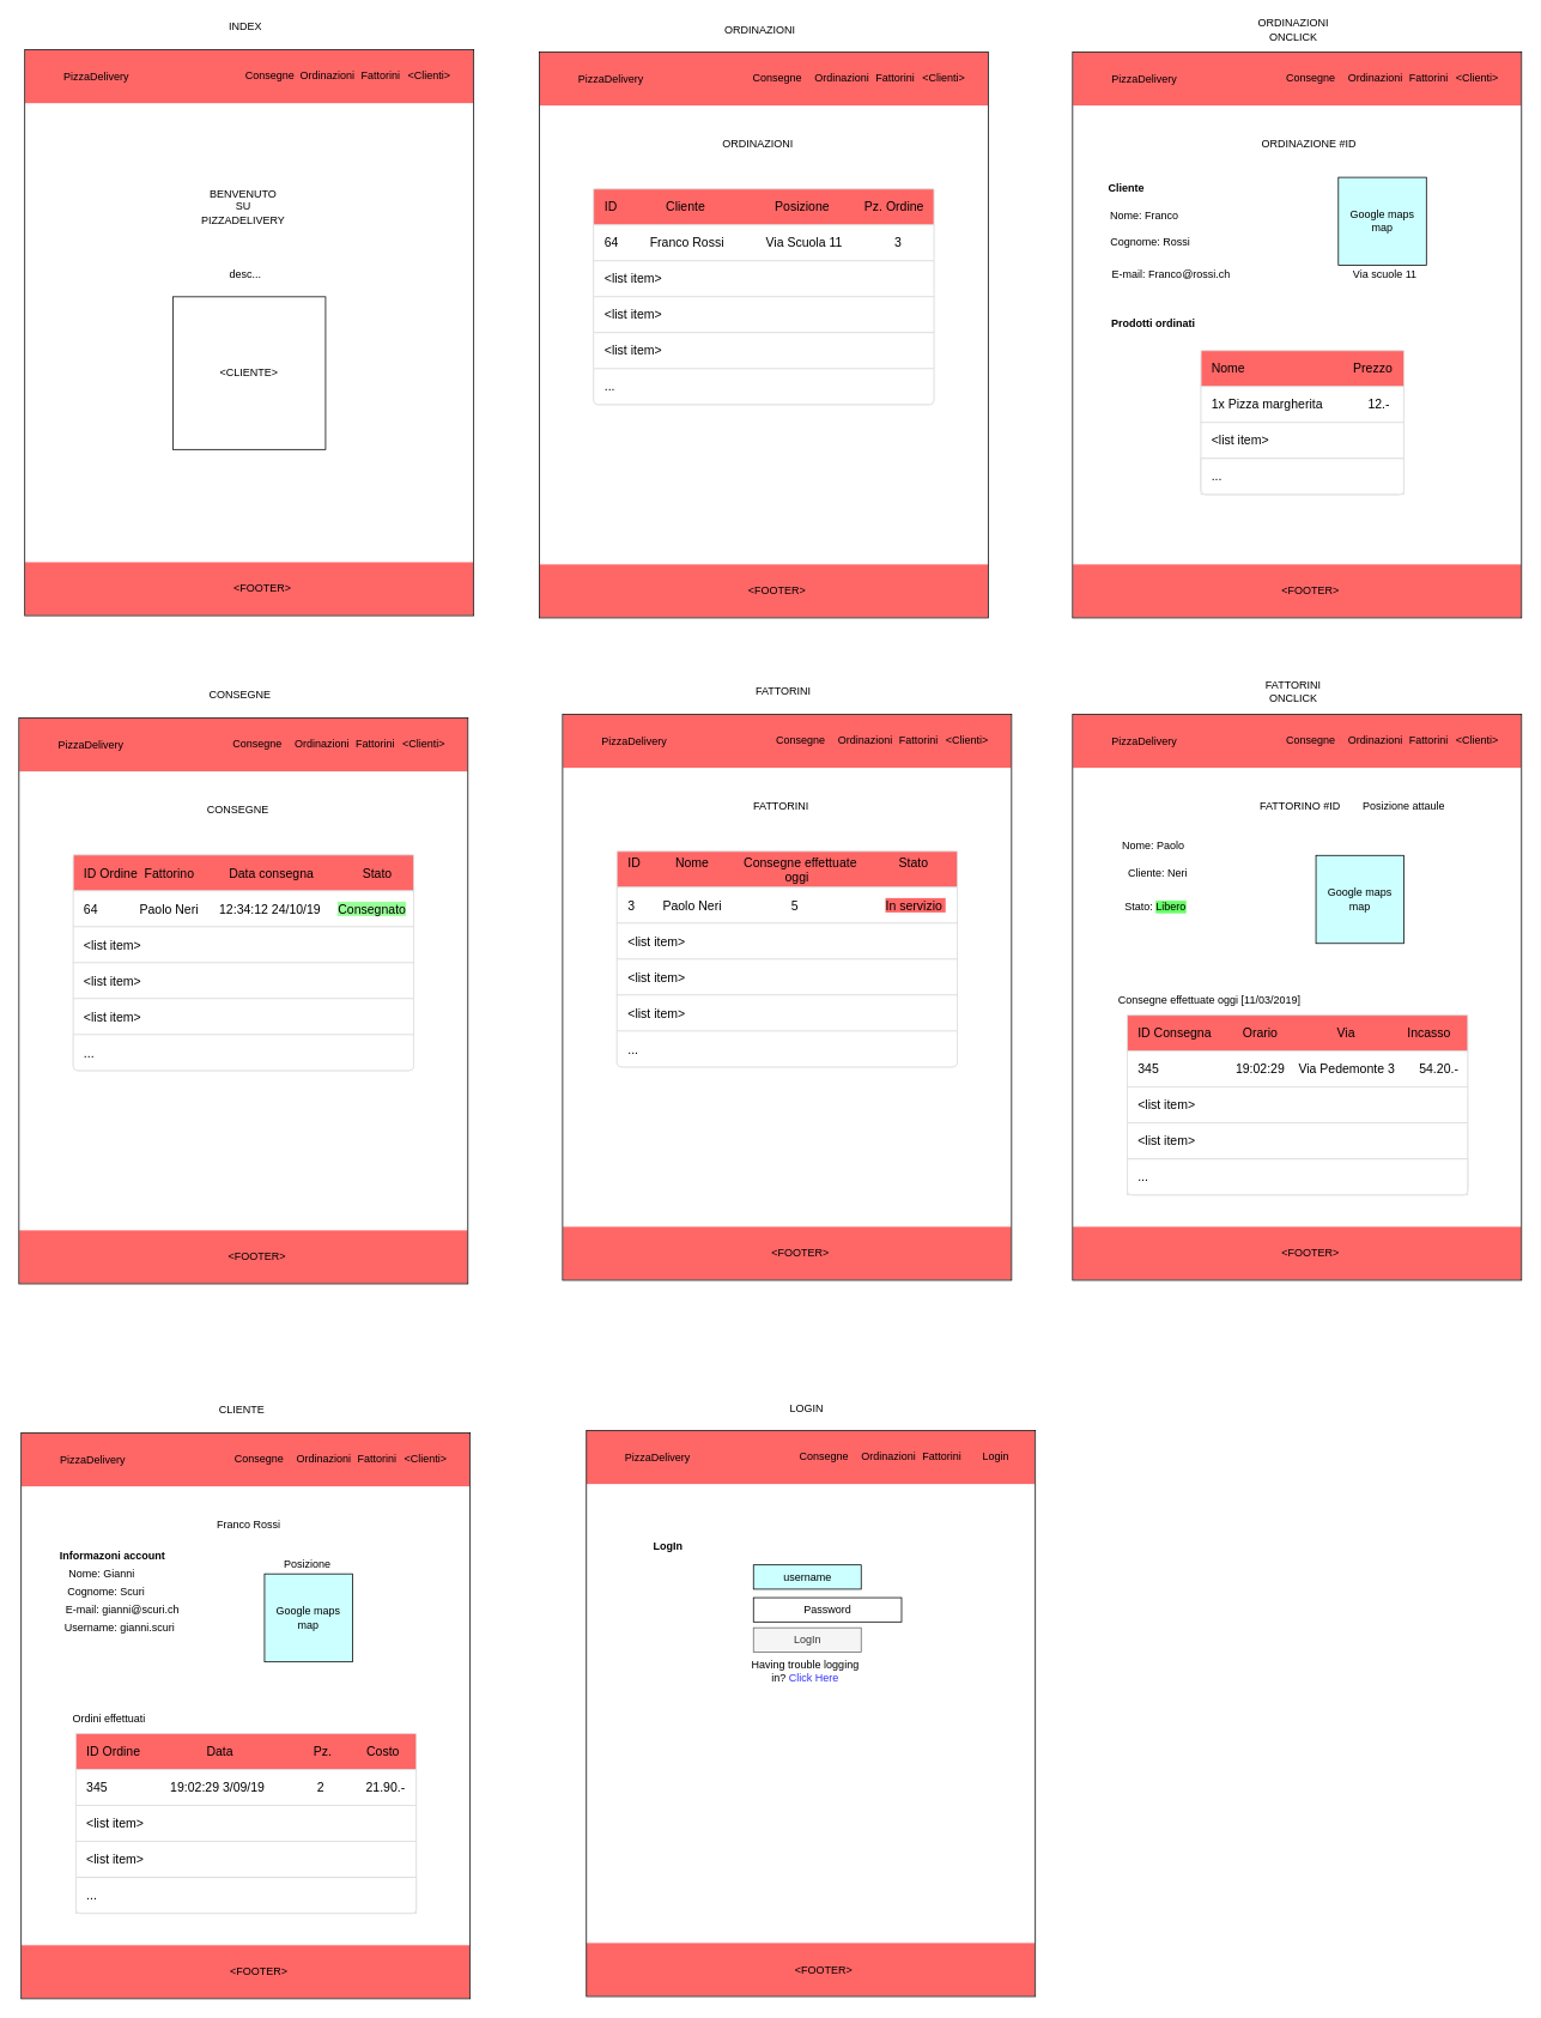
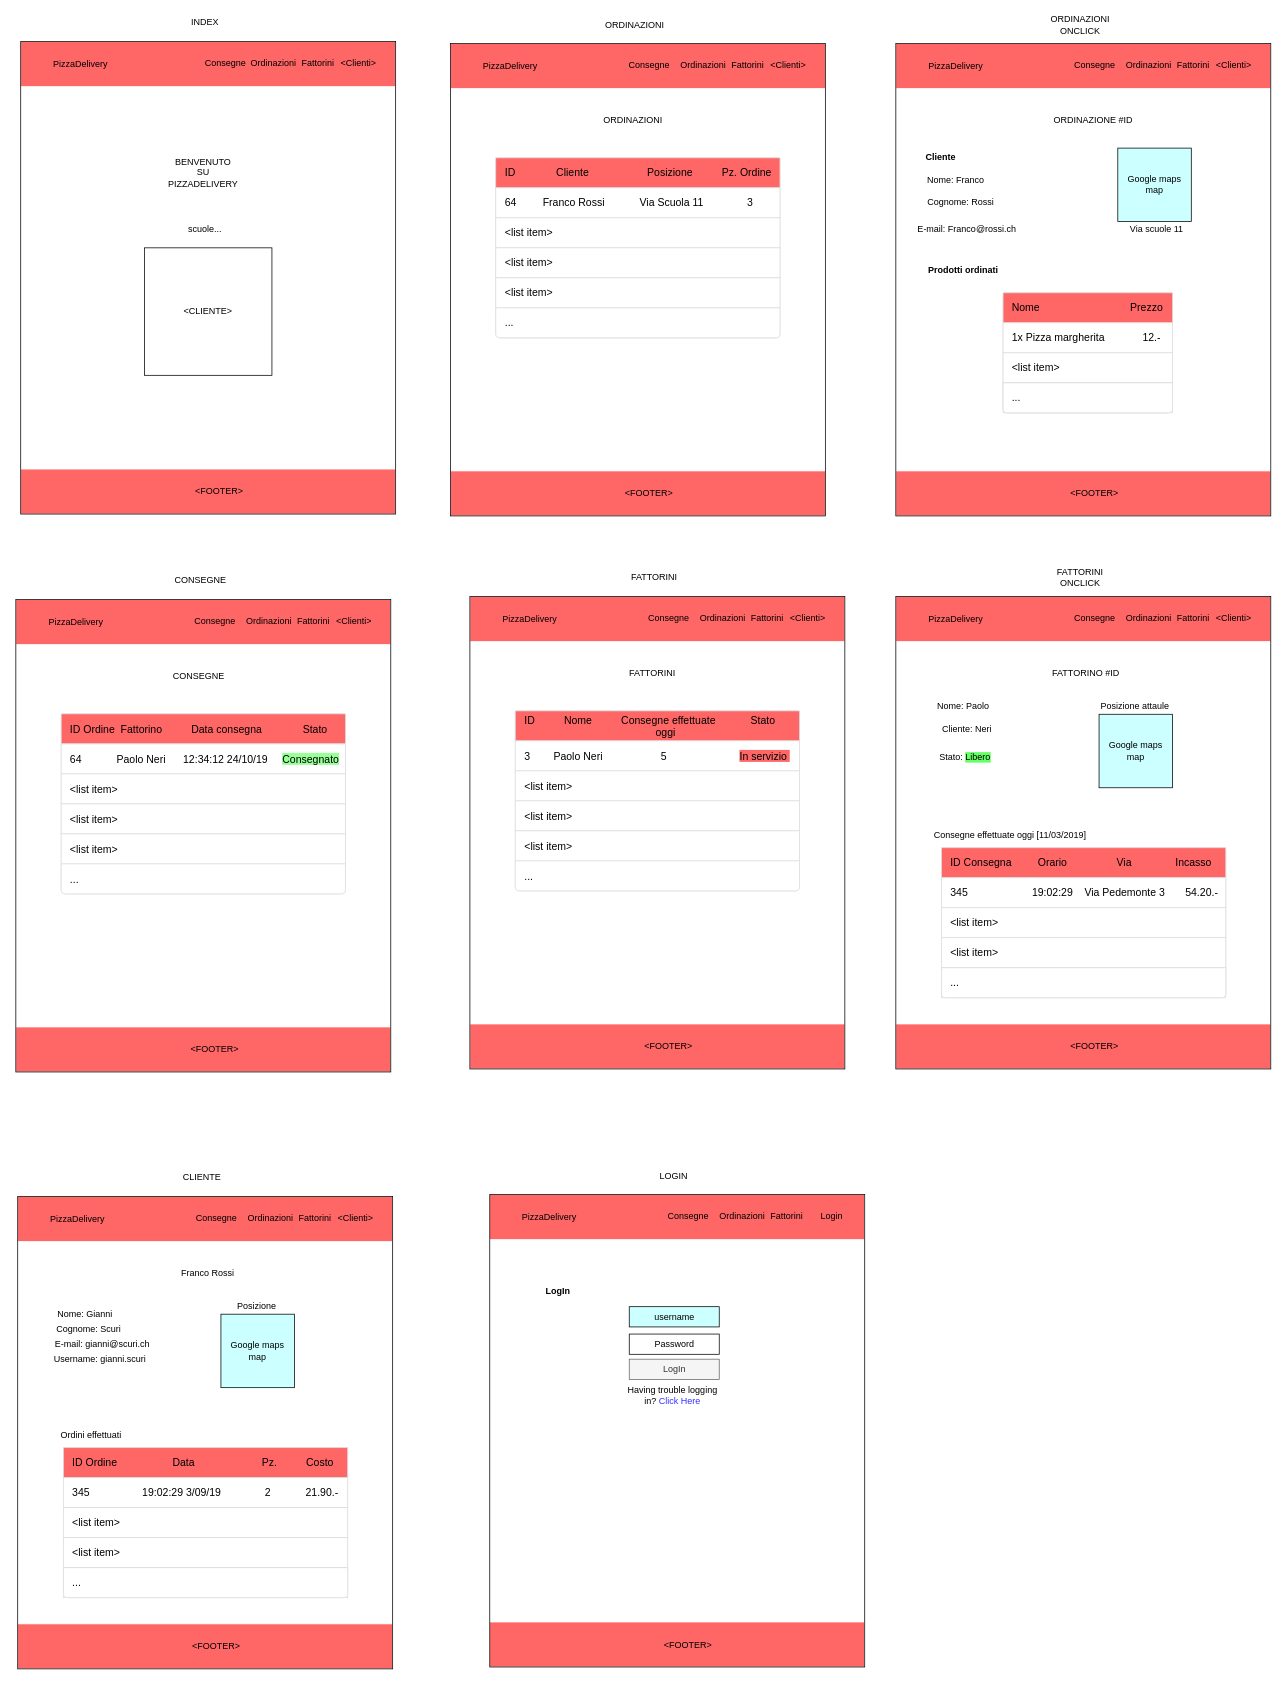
- <mxCell id="11" value="desc..." style="text;html=1;strokeColor=none;fillColor=none;align=center;verticalAlign=middle;whiteSpace=wrap;rounded=0;" vertex="1" parent="1"><mxGeometry x="172" y="270" width="202" height="70" as="geometry" /></mxCell>
+ <mxCell id="11" value="scuole..." style="text;html=1;strokeColor=none;fillColor=none;align=center;verticalAlign=middle;whiteSpace=wrap;rounded=0;" vertex="1" parent="1"><mxGeometry x="172" y="270" width="202" height="70" as="geometry" /></mxCell>
- <mxCell id="50" value="E-mail: Franco@rossi.ch" style="text;html=1;strokeColor=none;fillColor=none;align=center;verticalAlign=middle;whiteSpace=wrap;rounded=0;" vertex="1" parent="1"><mxGeometry x="1234" y="295" width="140" height="20" as="geometry" /></mxCell>
+ <mxCell id="50" value="E-mail: Franco@rossi.ch" style="text;html=1;strokeColor=none;fillColor=none;align=center;verticalAlign=middle;whiteSpace=wrap;rounded=0;" vertex="1" parent="1"><mxGeometry x="1219" y="295" width="140" height="20" as="geometry" /></mxCell>
- <mxCell id="108" value="Posizione attaule" style="text;html=1;strokeColor=none;fillColor=none;align=center;verticalAlign=middle;whiteSpace=wrap;rounded=0;glass=0;" vertex="1" parent="1"><mxGeometry x="1512" y="887" width="102" height="20" as="geometry" /></mxCell>
+ <mxCell id="108" value="Posizione attaule" style="text;html=1;strokeColor=none;fillColor=none;align=center;verticalAlign=middle;whiteSpace=wrap;rounded=0;glass=0;" vertex="1" parent="1"><mxGeometry x="1462" y="932" width="102" height="20" as="geometry" /></mxCell>
- <mxCell id="128" value="&lt;b&gt;Informazoni account&lt;/b&gt;" style="text;html=1;strokeColor=none;fillColor=none;align=center;verticalAlign=middle;whiteSpace=wrap;rounded=0;glass=0;" vertex="1" parent="1"><mxGeometry x="65" y="1722" width="120" height="20" as="geometry" /></mxCell>
- <mxCell id="154" value="Password" style="rounded=0;whiteSpace=wrap;html=1;glass=0;strokeColor=#000000;fillColor=#FFFFFF;" vertex="1" parent="1"><mxGeometry x="838.5" y="1778.5" width="165" height="27" as="geometry" /></mxCell>
+ <mxCell id="154" value="Password" style="rounded=0;whiteSpace=wrap;html=1;glass=0;strokeColor=#000000;fillColor=#FFFFFF;" vertex="1" parent="1"><mxGeometry x="838.5" y="1778.5" width="120" height="27" as="geometry" /></mxCell>
